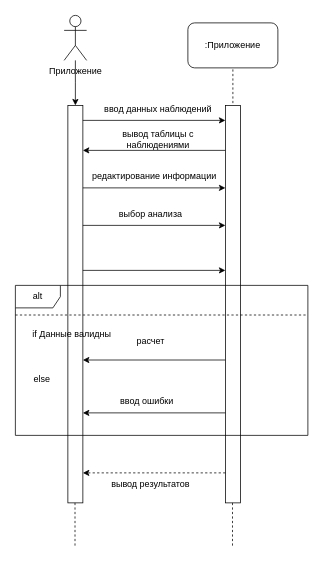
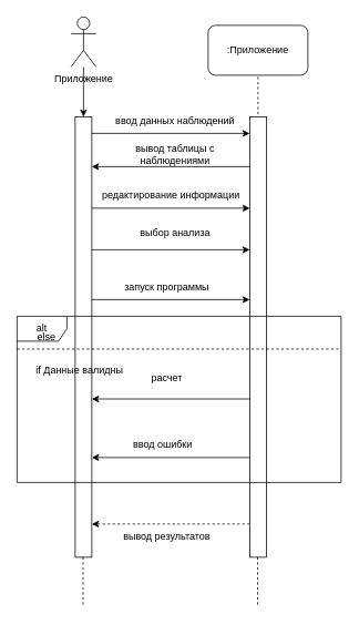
- <mxCell id="18" value="выбор анализа" style="text;html=1;align=center;verticalAlign=middle;resizable=0;points=[];autosize=1;strokeColor=none;fillColor=none;" parent="1" vertex="1"><mxGeometry x="145" y="270" width="110" height="30" as="geometry" /></mxCell>
+ <mxCell id="18" value="выбор анализа" style="text;html=1;align=center;verticalAlign=middle;resizable=0;points=[];autosize=1;strokeColor=none;fillColor=none;" parent="1" vertex="1"><mxGeometry x="155" y="265" width="110" height="30" as="geometry" /></mxCell>
+ <mxCell id="27" value="запуск программы" style="text;html=1;align=center;verticalAlign=middle;resizable=0;points=[];autosize=1;strokeColor=none;fillColor=none;" vertex="1" parent="1"><mxGeometry x="135" y="330" width="130" height="30" as="geometry" /></mxCell>
- <mxCell id="20" value="else" style="text;html=1;align=center;verticalAlign=middle;resizable=0;points=[];autosize=1;strokeColor=none;fillColor=none;" parent="1" vertex="1"><mxGeometry x="30" y="490" width="50" height="30" as="geometry" /></mxCell>
+ <mxCell id="20" value="else" style="text;html=1;align=center;verticalAlign=middle;resizable=0;points=[];autosize=1;strokeColor=none;fillColor=none;" parent="1" vertex="1"><mxGeometry x="30" y="390" width="50" height="30" as="geometry" /></mxCell>
